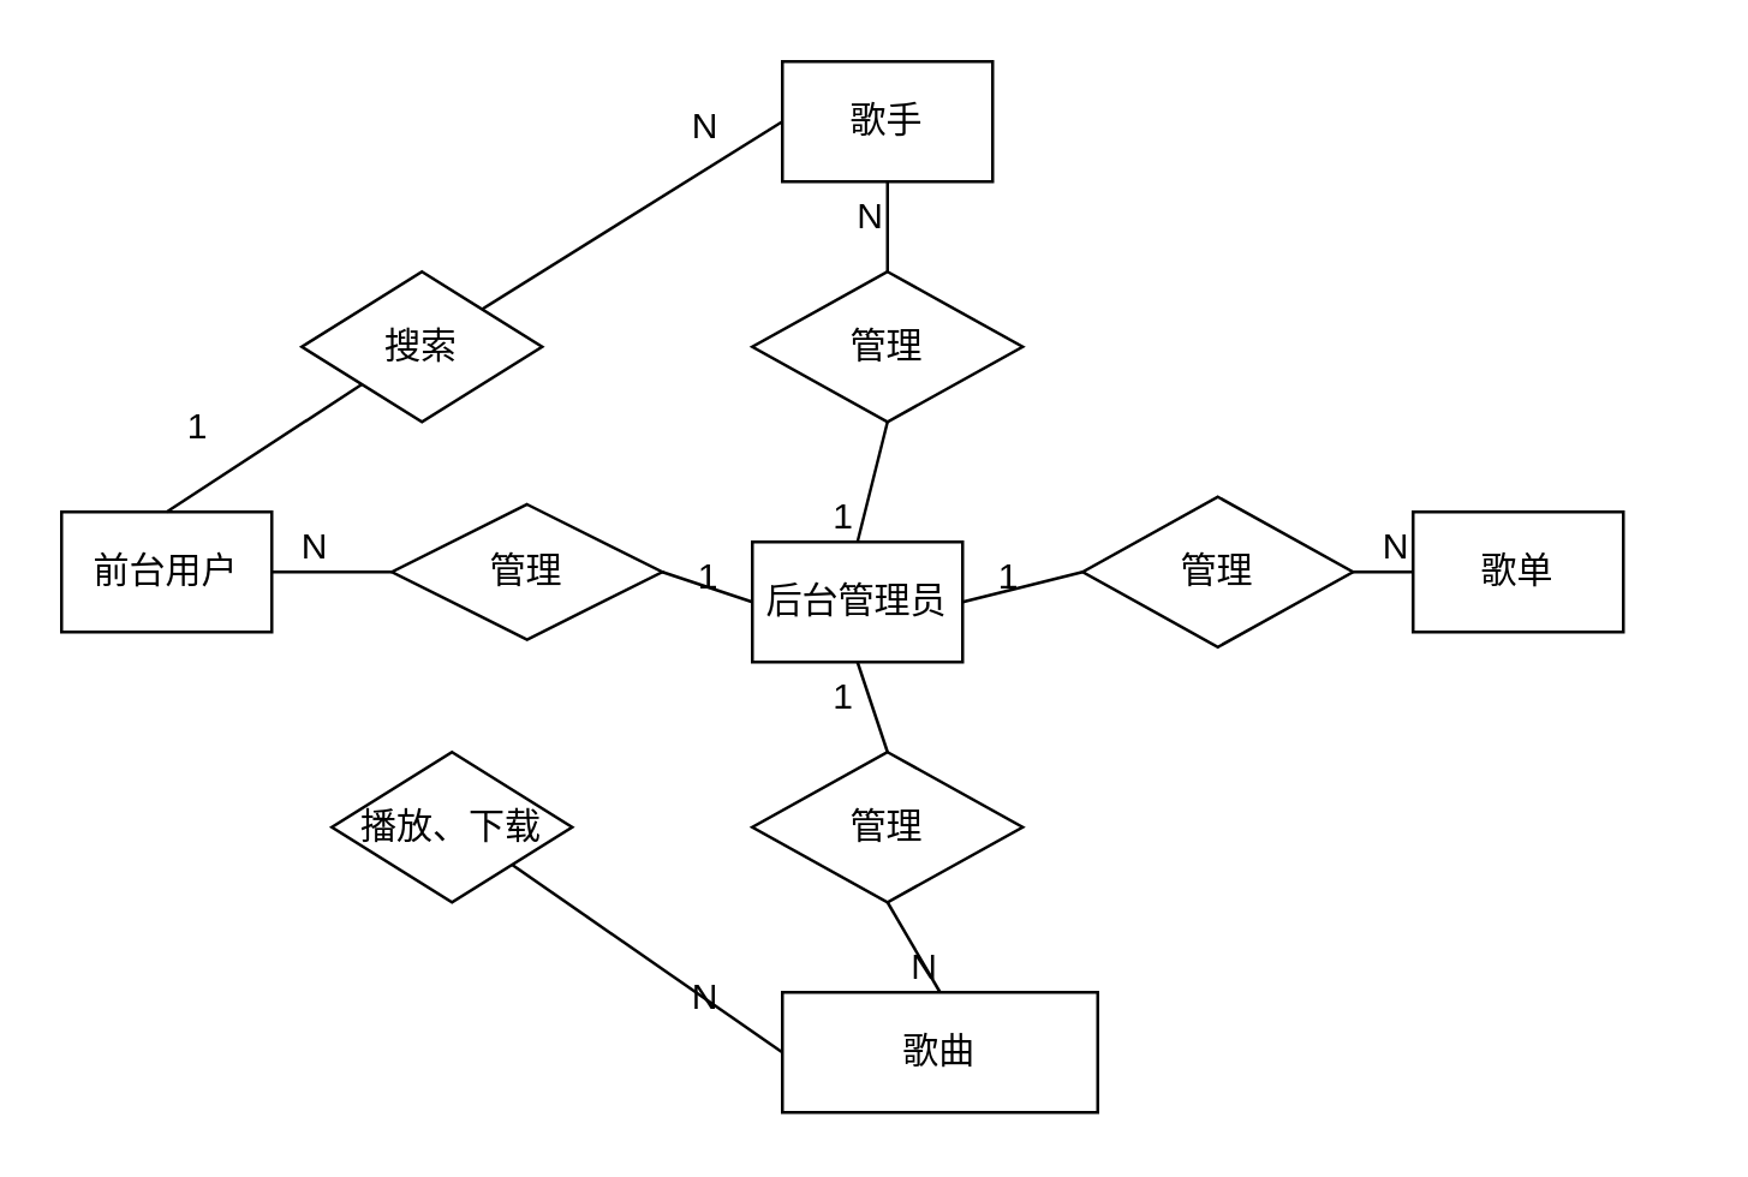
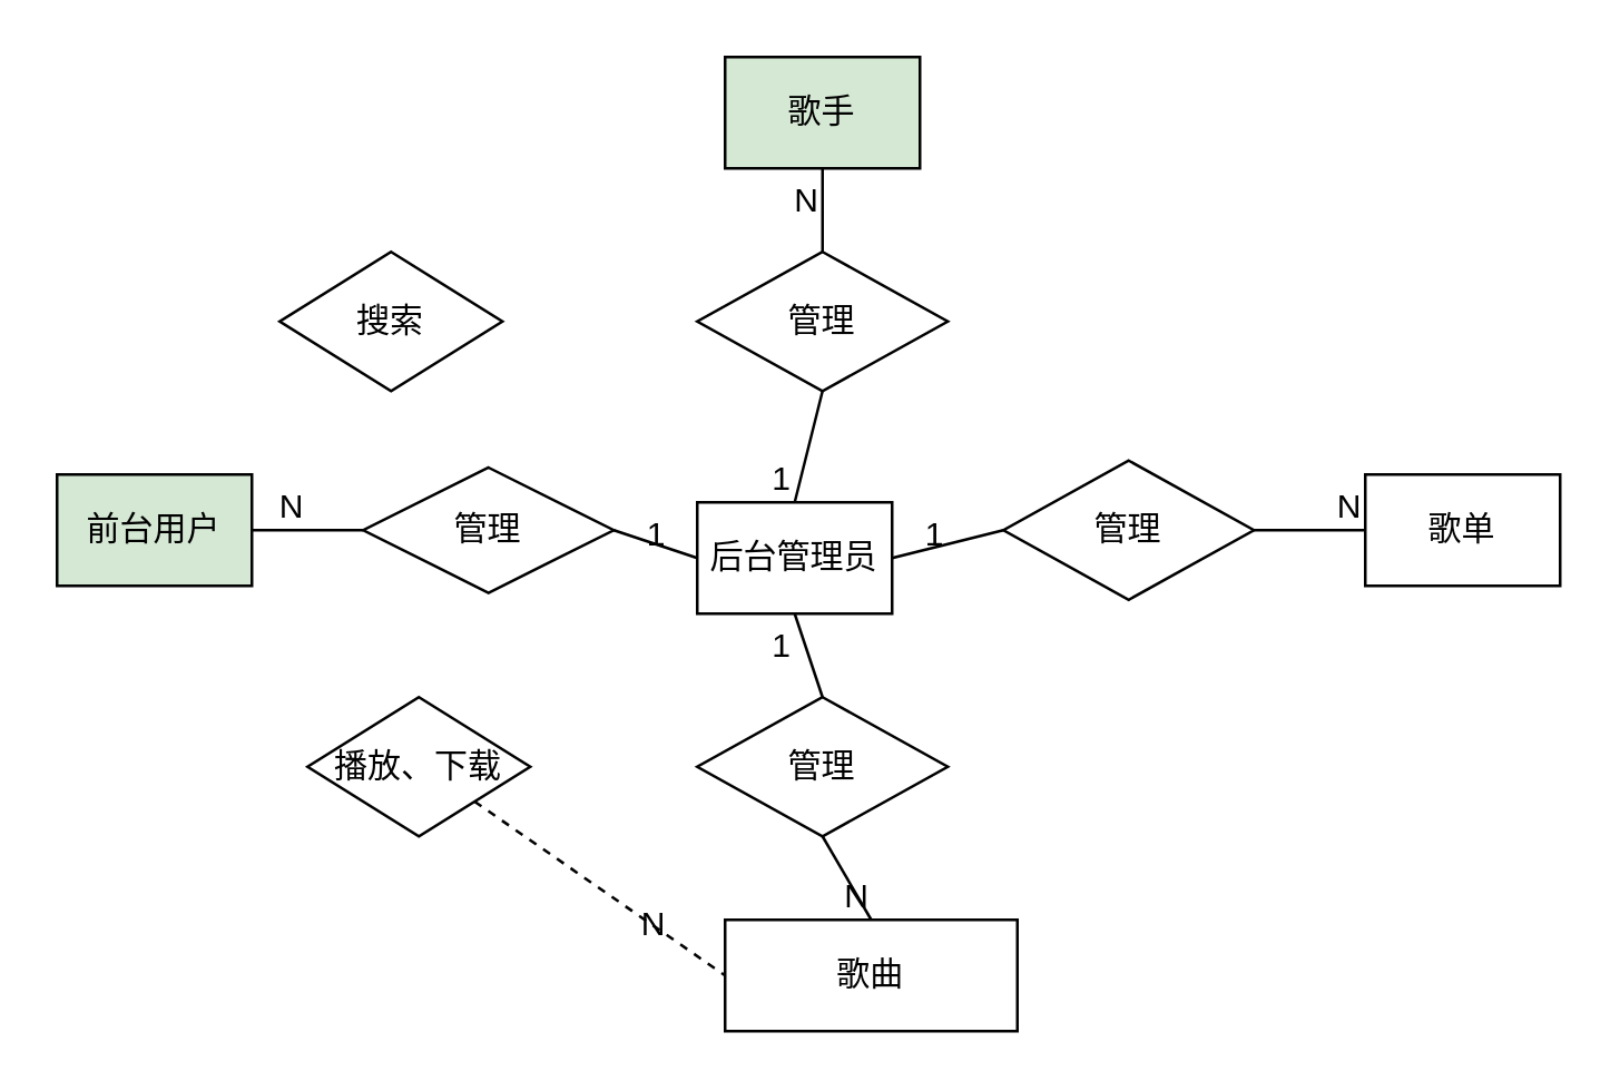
- <mxCell id="2" value="歌手" style="rounded=0;whiteSpace=wrap;html=1;" vertex="1" parent="1"><mxGeometry x="260" y="20" width="70" height="40" as="geometry" /></mxCell>
+ <mxCell id="2" value="歌手" style="rounded=0;whiteSpace=wrap;html=1;fillColor=#d5e8d4;" vertex="1" parent="1"><mxGeometry x="260" y="20" width="70" height="40" as="geometry" /></mxCell>
- <mxCell id="30" value="" style="endArrow=none;html=1;rounded=0;exitX=1;exitY=0;exitDx=0;exitDy=0;entryX=0;entryY=0.5;entryDx=0;entryDy=0;" edge="1" parent="1" source="27" target="2"><mxGeometry relative="1" as="geometry"><mxPoint x="180" y="30" as="sourcePoint" /><mxPoint x="230" y="40" as="targetPoint" /></mxGeometry></mxCell>
- <mxCell id="31" value="N" style="resizable=0;html=1;whiteSpace=wrap;align=right;verticalAlign=bottom;" connectable="0" vertex="1" parent="30"><mxGeometry x="1" relative="1" as="geometry"><mxPoint x="-20" y="10" as="offset" /></mxGeometry></mxCell>
- <mxCell id="28" value="" style="endArrow=none;html=1;rounded=0;entryX=0.5;entryY=0;entryDx=0;entryDy=0;exitX=0;exitY=1;exitDx=0;exitDy=0;" edge="1" parent="1" source="27" target="5"><mxGeometry relative="1" as="geometry"><mxPoint x="-70" y="110" as="sourcePoint" /><mxPoint x="90" y="110" as="targetPoint" /></mxGeometry></mxCell>
- <mxCell id="29" value="1" style="resizable=0;html=1;whiteSpace=wrap;align=right;verticalAlign=bottom;" connectable="0" vertex="1" parent="28"><mxGeometry x="1" relative="1" as="geometry"><mxPoint x="15" y="-20" as="offset" /></mxGeometry></mxCell>
- <mxCell id="5" value="前台用户" style="rounded=0;whiteSpace=wrap;html=1;" vertex="1" parent="1"><mxGeometry x="20" y="170" width="70" height="40" as="geometry" /></mxCell>
+ <mxCell id="5" value="前台用户" style="rounded=0;whiteSpace=wrap;html=1;fillColor=#d5e8d4;" vertex="1" parent="1"><mxGeometry x="20" y="170" width="70" height="40" as="geometry" /></mxCell>
- <mxCell id="6" value="歌单" style="rounded=0;whiteSpace=wrap;html=1;" vertex="1" parent="1"><mxGeometry x="470" y="170" width="70" height="40" as="geometry" /></mxCell>
+ <mxCell id="6" value="歌单" style="rounded=0;whiteSpace=wrap;html=1;" vertex="1" parent="1"><mxGeometry x="490" y="170" width="70" height="40" as="geometry" /></mxCell>
- <mxCell id="33" value="" style="endArrow=none;html=1;rounded=0;exitX=1;exitY=1;exitDx=0;exitDy=0;entryX=0;entryY=0.5;entryDx=0;entryDy=0;" edge="1" parent="1" source="32" target="4"><mxGeometry relative="1" as="geometry"><mxPoint x="210" y="400" as="sourcePoint" /><mxPoint x="370" y="400" as="targetPoint" /></mxGeometry></mxCell>
+ <mxCell id="33" value="" style="endArrow=none;html=1;rounded=0;exitX=1;exitY=1;exitDx=0;exitDy=0;entryX=0;entryY=0.5;entryDx=0;entryDy=0;dashed=1;" edge="1" parent="1" source="32" target="4"><mxGeometry relative="1" as="geometry"><mxPoint x="210" y="400" as="sourcePoint" /><mxPoint x="370" y="400" as="targetPoint" /></mxGeometry></mxCell>
